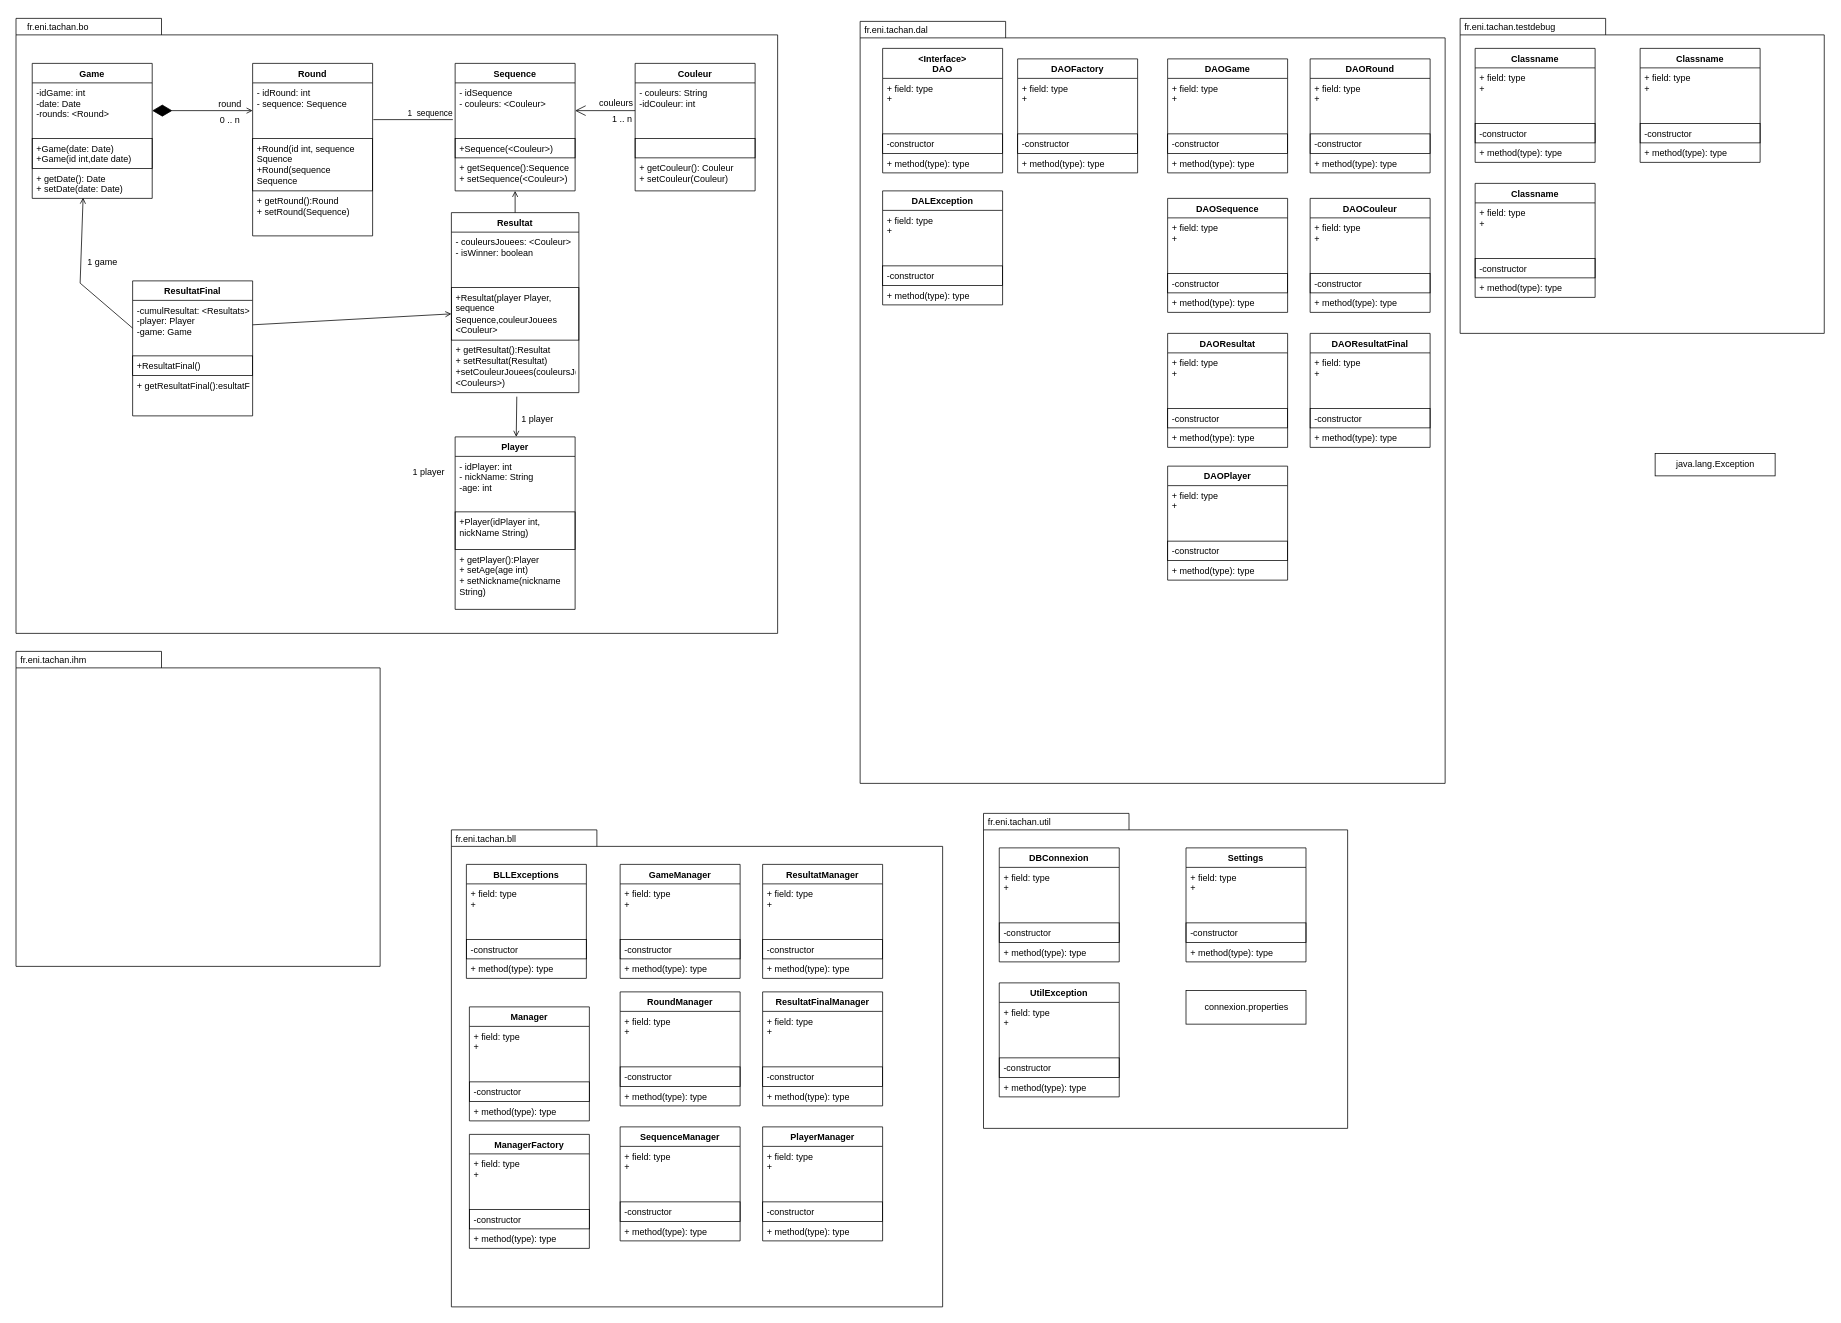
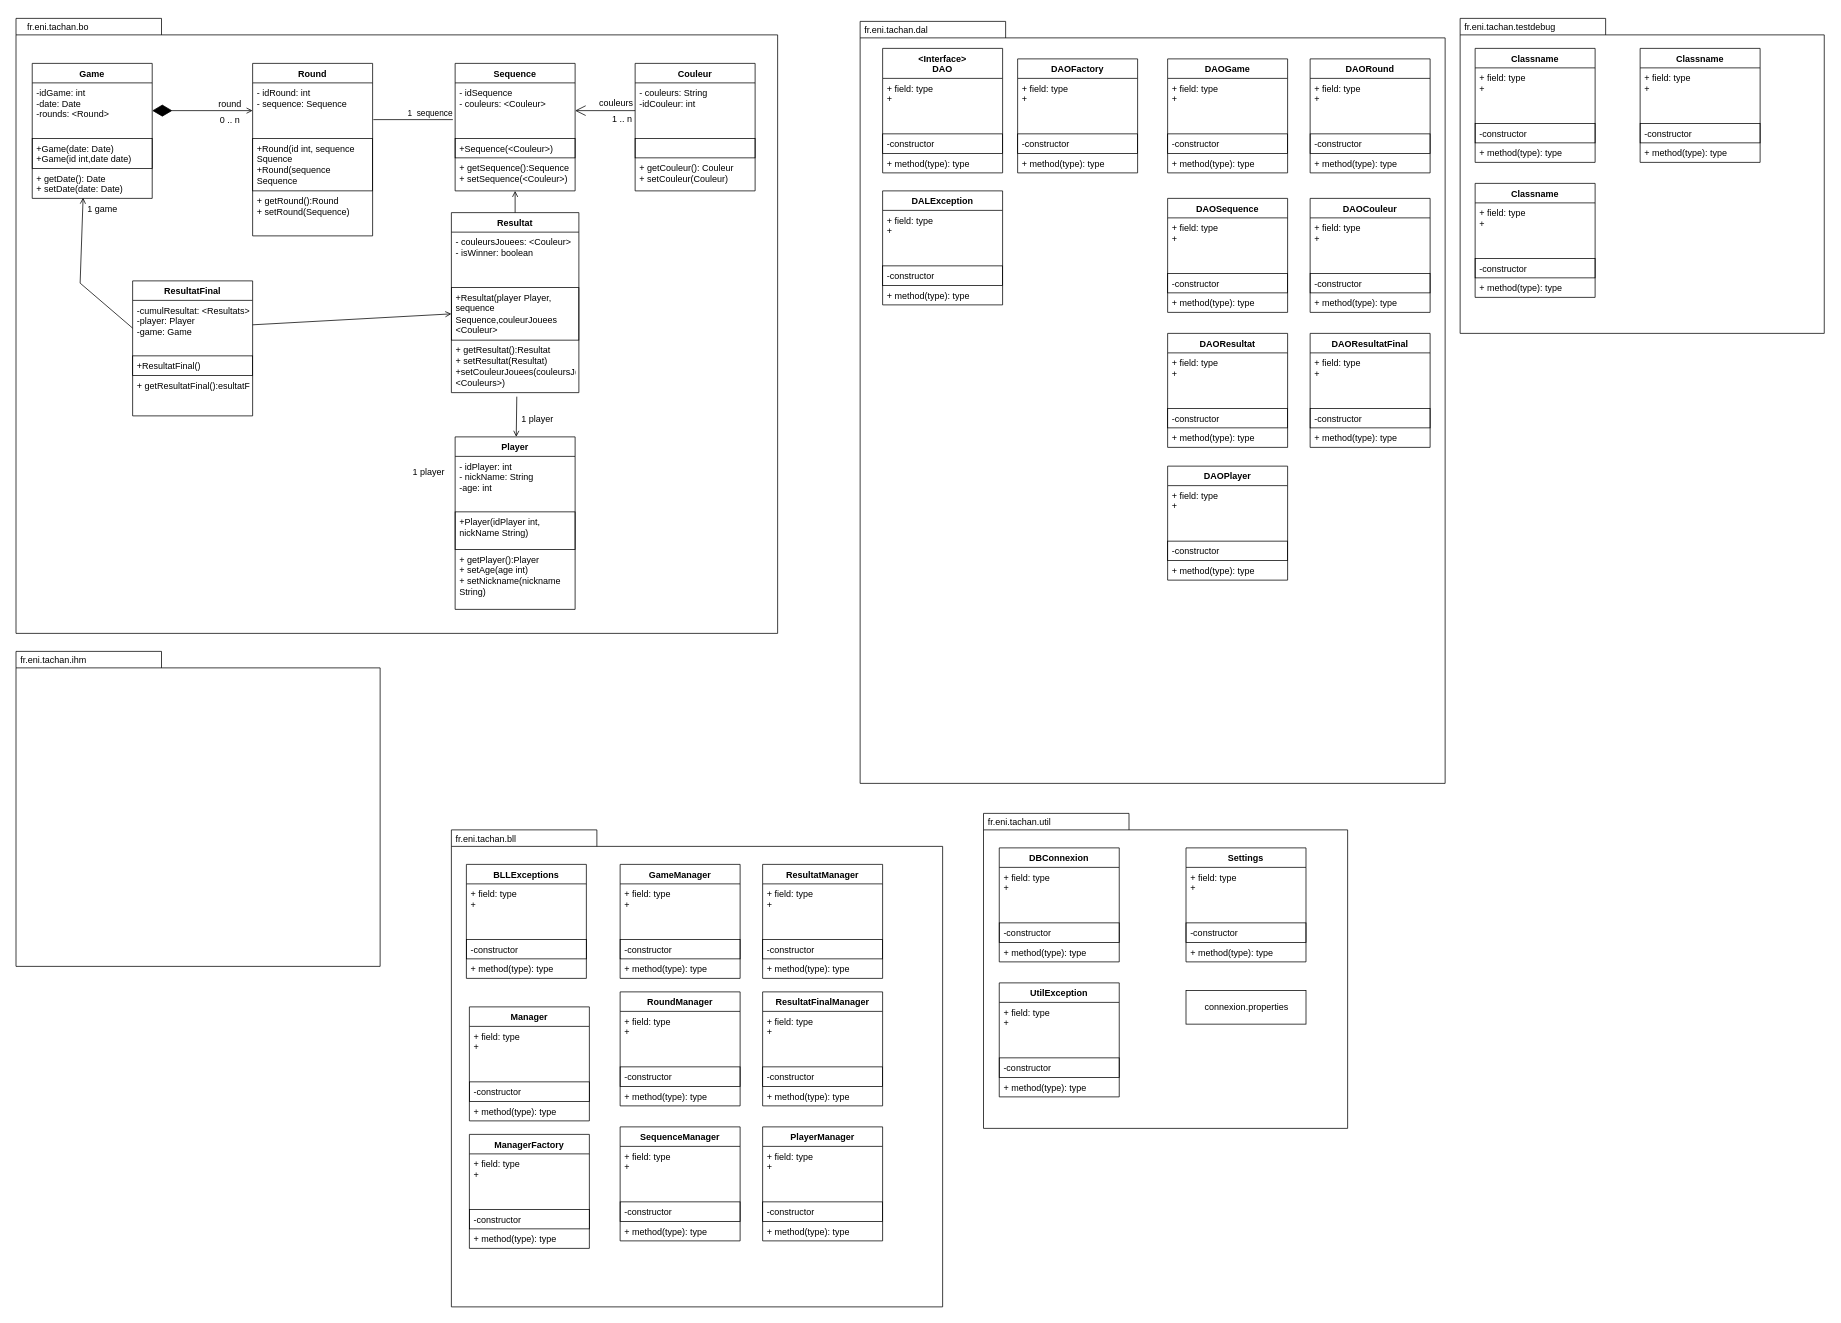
- <mxCell id="79" value="1 game" style="text;html=1;strokeColor=none;fillColor=none;align=center;verticalAlign=middle;whiteSpace=wrap;rounded=0;" vertex="1" parent="1"><mxGeometry x="106" y="334" width="60" height="30" as="geometry" /></mxCell>
+ <mxCell id="79" value="1 game" style="text;html=1;strokeColor=none;fillColor=none;align=center;verticalAlign=middle;whiteSpace=wrap;rounded=0;" vertex="1" parent="1"><mxGeometry x="106" y="264" width="60" height="30" as="geometry" /></mxCell>
- <mxCell id="36" value="java.lang.Exception" style="html=1;strokeColor=default;" parent="1" vertex="1"><mxGeometry x="2206" y="604" width="160" height="30" as="geometry" /></mxCell>
